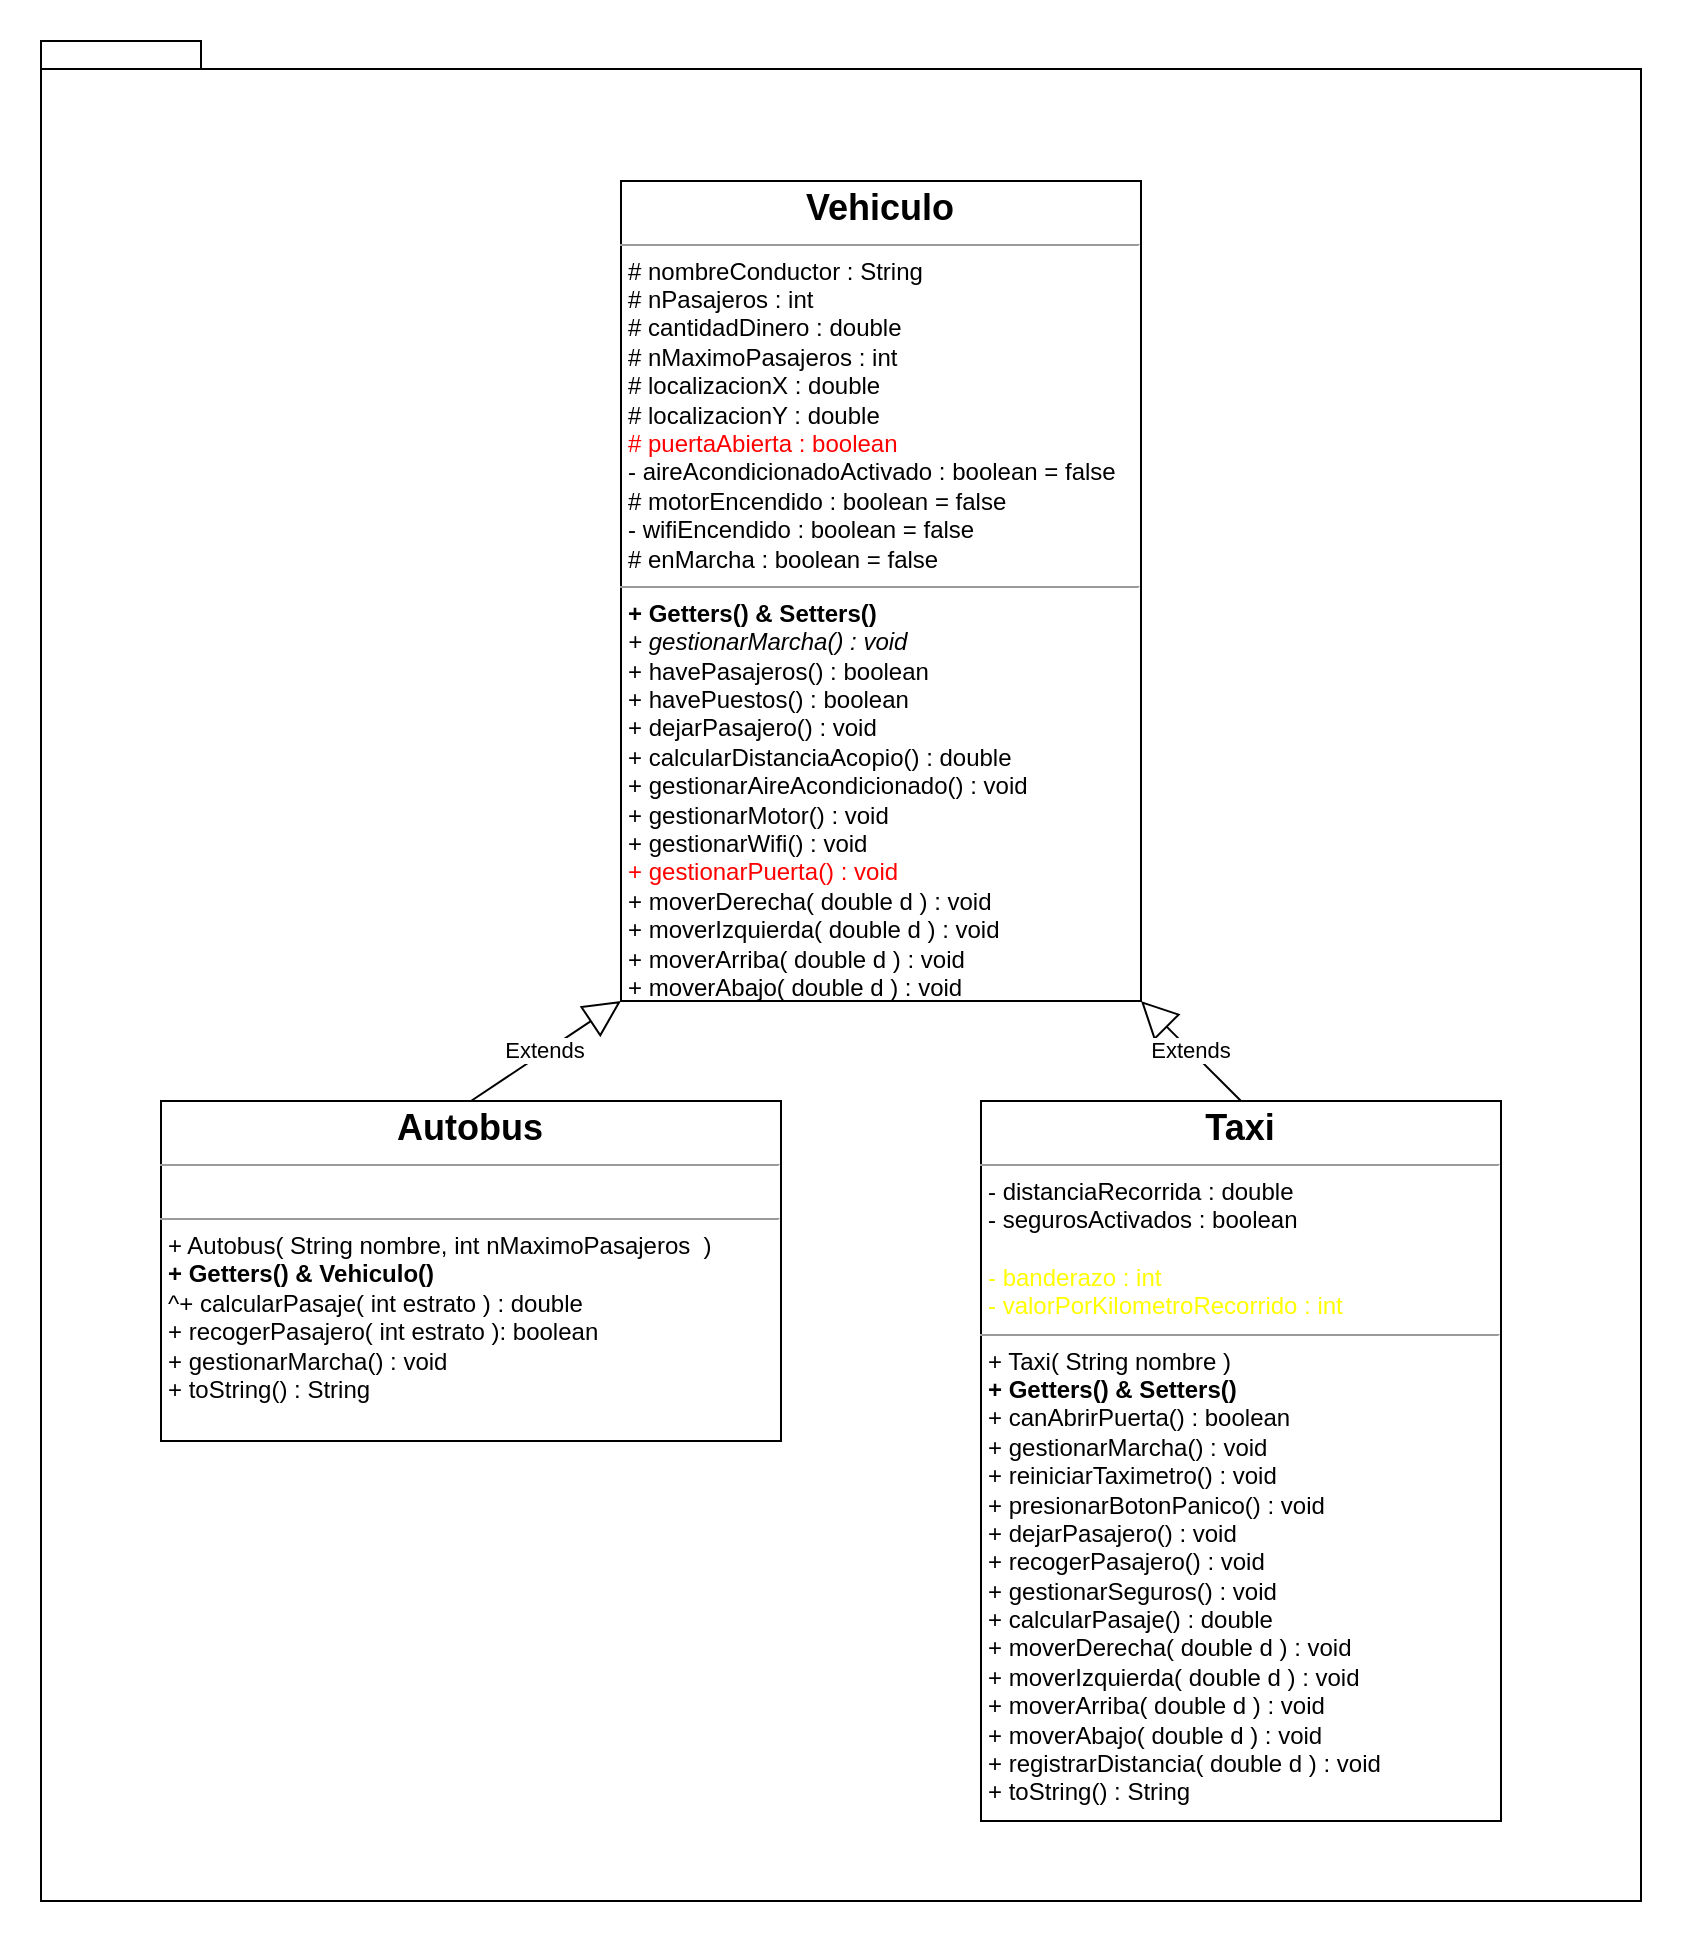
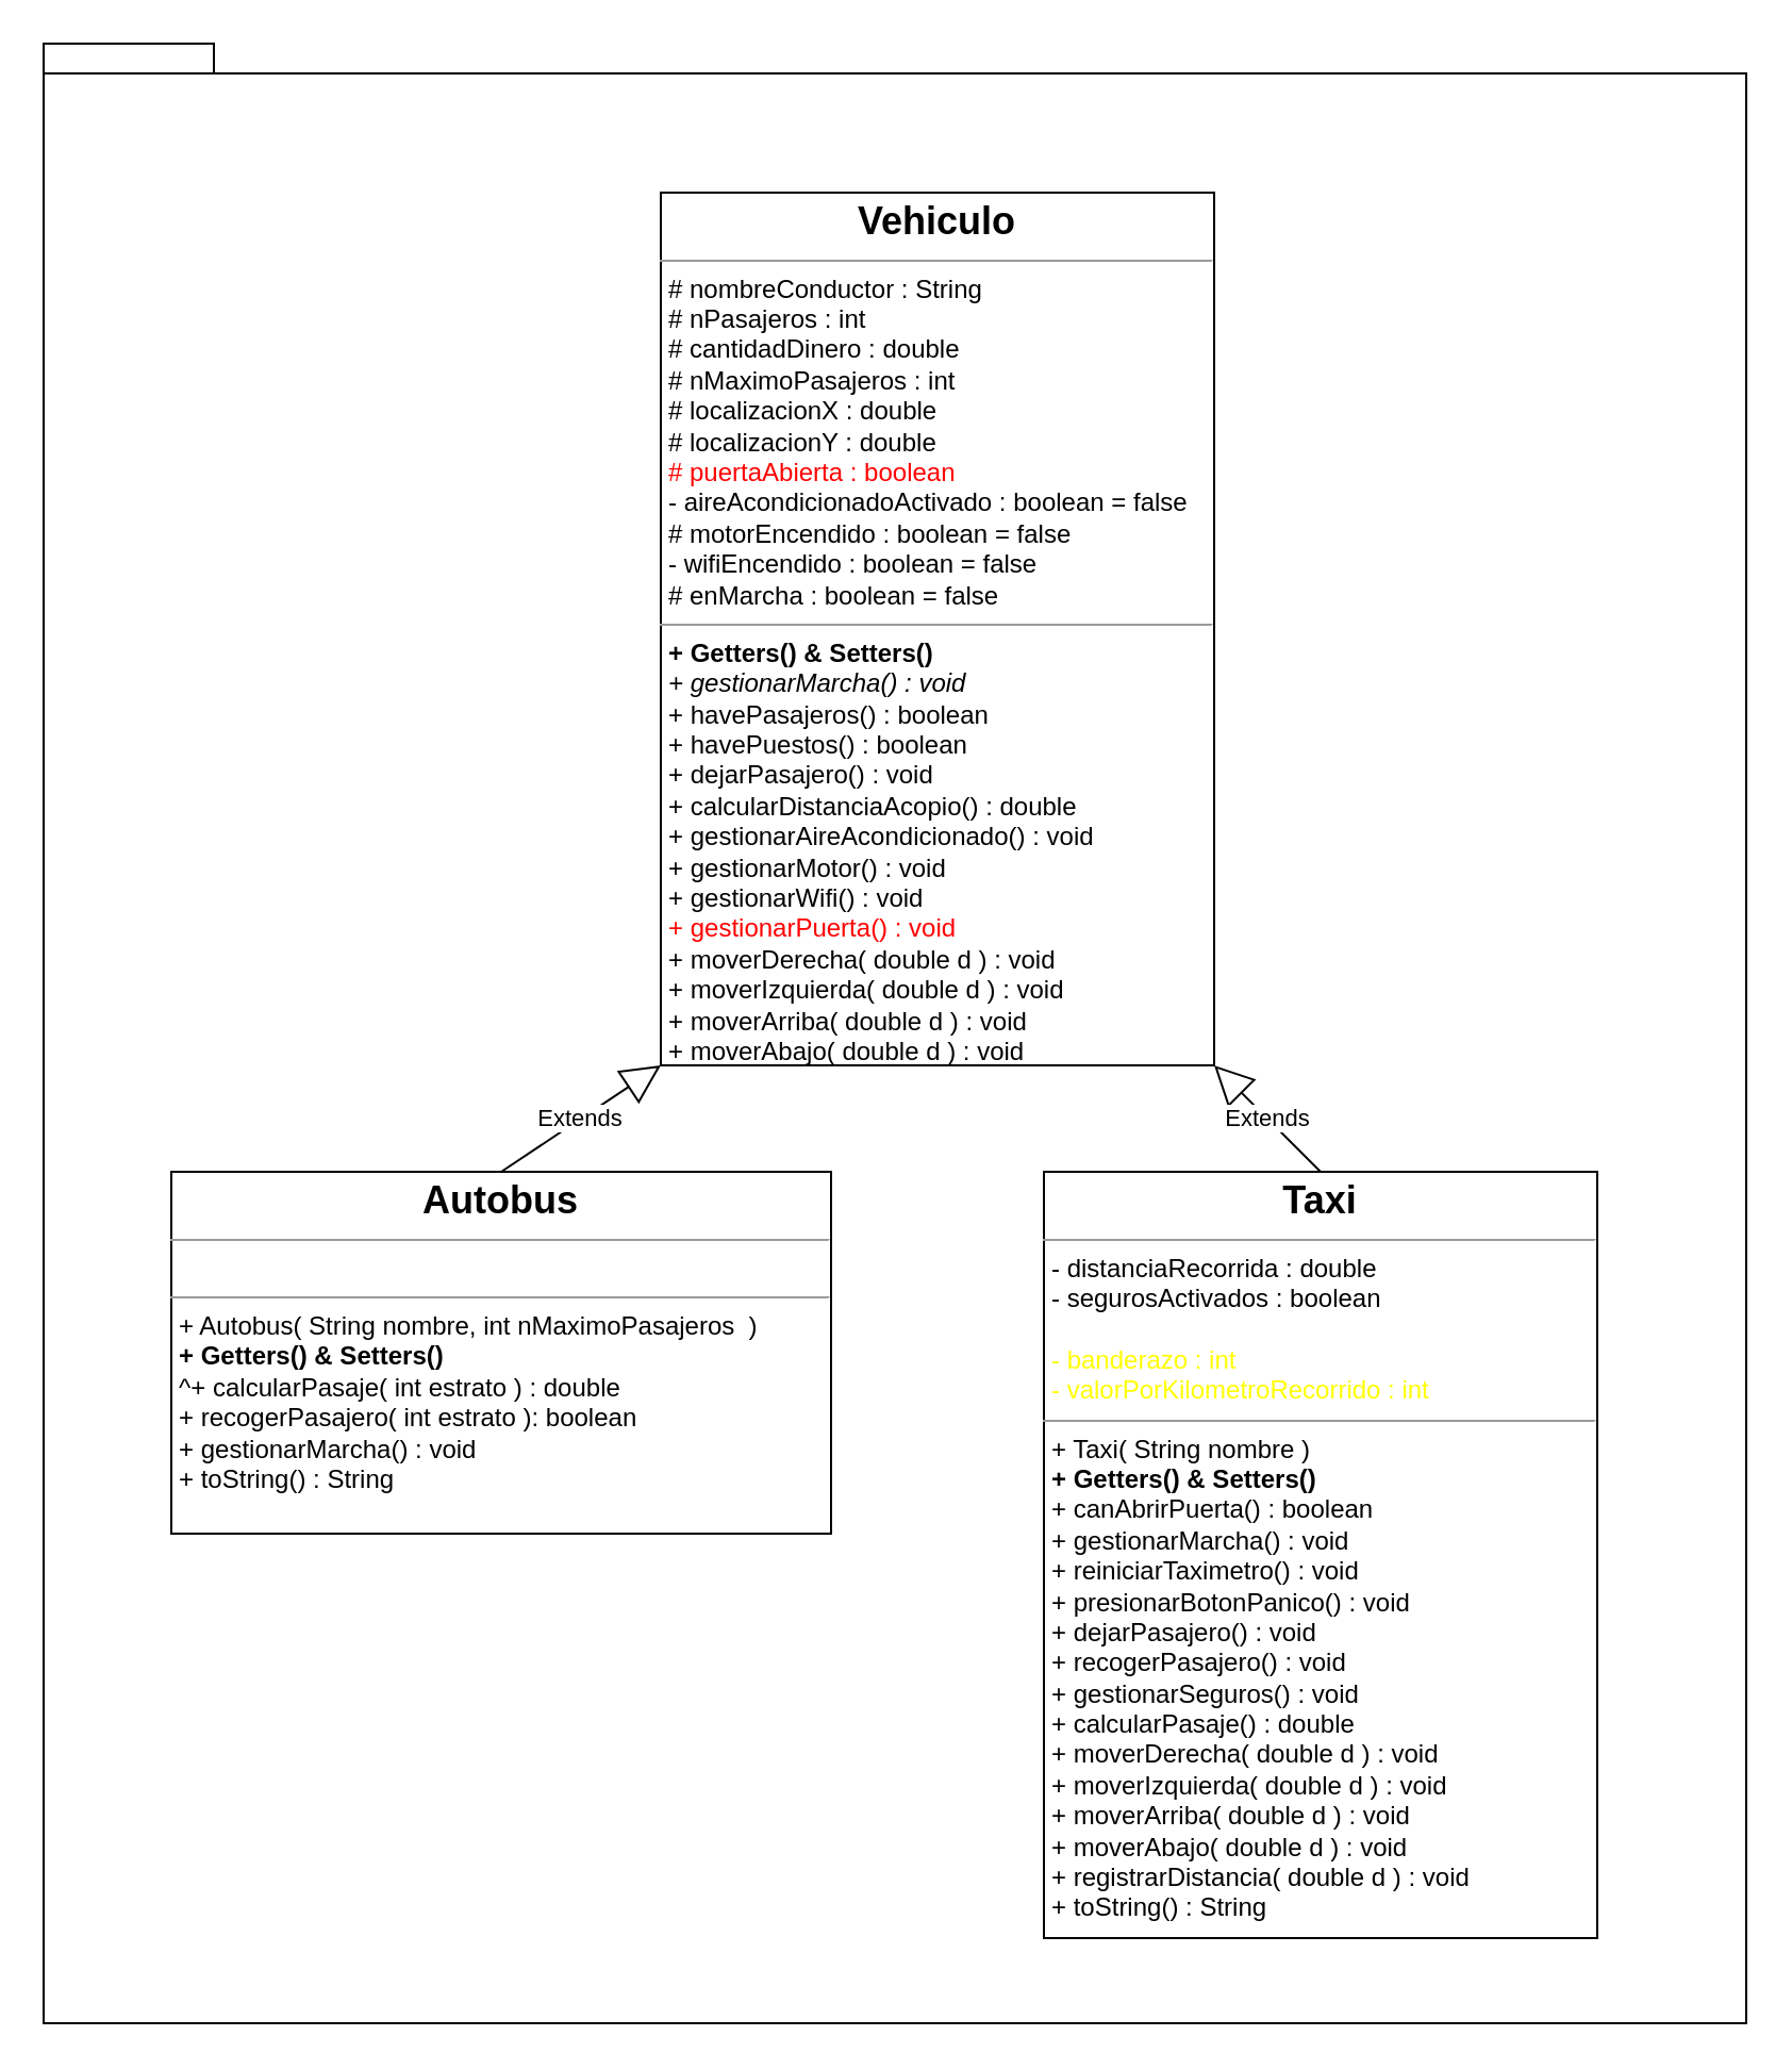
- <mxCell id="4" value="&lt;p style=&quot;margin: 0px ; margin-top: 4px ; text-align: center&quot;&gt;&lt;b&gt;&lt;font style=&quot;font-size: 18px&quot;&gt;Autobus&lt;/font&gt;&lt;/b&gt;&lt;/p&gt;&lt;hr size=&quot;1&quot;&gt;&lt;p style=&quot;margin: 0px ; margin-left: 4px&quot;&gt;&lt;br&gt;&lt;/p&gt;&lt;hr size=&quot;1&quot;&gt;&lt;p style=&quot;margin: 0px ; margin-left: 4px&quot;&gt;+ Autobus( String nombre, int nMaximoPasajeros&amp;nbsp; )&lt;b&gt;&lt;br&gt;+ Getters() &amp;amp; Vehiculo()&lt;/b&gt;&lt;br&gt;^+ calcularPasaje( int estrato ) : double&lt;/p&gt;&lt;p style=&quot;margin: 0px ; margin-left: 4px&quot;&gt;+ recogerPasajero( int estrato ): boolean&lt;br&gt;&lt;/p&gt;&lt;p style=&quot;margin: 0px ; margin-left: 4px&quot;&gt;+ gestionarMarcha() : void&lt;/p&gt;&lt;p style=&quot;margin: 0px ; margin-left: 4px&quot;&gt;+ toString() : String&lt;/p&gt;&lt;p style=&quot;margin: 0px ; margin-left: 4px&quot;&gt;&lt;br&gt;&lt;/p&gt;" style="verticalAlign=top;align=left;overflow=fill;fontSize=12;fontFamily=Helvetica;html=1;" parent="1" vertex="1"><mxGeometry x="80" y="550" width="310" height="170" as="geometry" /></mxCell>
+ <mxCell id="4" value="&lt;p style=&quot;margin: 0px ; margin-top: 4px ; text-align: center&quot;&gt;&lt;b&gt;&lt;font style=&quot;font-size: 18px&quot;&gt;Autobus&lt;/font&gt;&lt;/b&gt;&lt;/p&gt;&lt;hr size=&quot;1&quot;&gt;&lt;p style=&quot;margin: 0px ; margin-left: 4px&quot;&gt;&lt;br&gt;&lt;/p&gt;&lt;hr size=&quot;1&quot;&gt;&lt;p style=&quot;margin: 0px ; margin-left: 4px&quot;&gt;+ Autobus( String nombre, int nMaximoPasajeros&amp;nbsp; )&lt;b&gt;&lt;br&gt;+ Getters() &amp;amp; Setters()&lt;/b&gt;&lt;br&gt;^+ calcularPasaje( int estrato ) : double&lt;/p&gt;&lt;p style=&quot;margin: 0px ; margin-left: 4px&quot;&gt;+ recogerPasajero( int estrato ): boolean&lt;br&gt;&lt;/p&gt;&lt;p style=&quot;margin: 0px ; margin-left: 4px&quot;&gt;+ gestionarMarcha() : void&lt;/p&gt;&lt;p style=&quot;margin: 0px ; margin-left: 4px&quot;&gt;+ toString() : String&lt;/p&gt;&lt;p style=&quot;margin: 0px ; margin-left: 4px&quot;&gt;&lt;br&gt;&lt;/p&gt;" style="verticalAlign=top;align=left;overflow=fill;fontSize=12;fontFamily=Helvetica;html=1;" parent="1" vertex="1"><mxGeometry x="80" y="550" width="310" height="170" as="geometry" /></mxCell>
